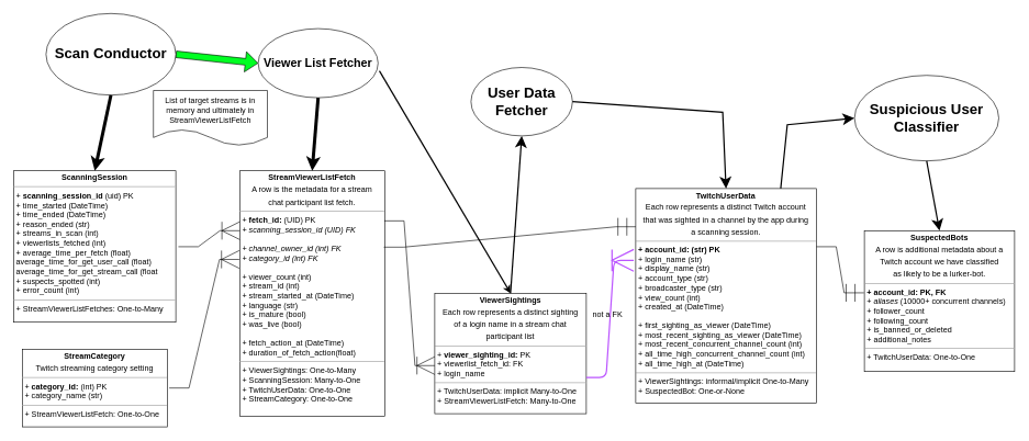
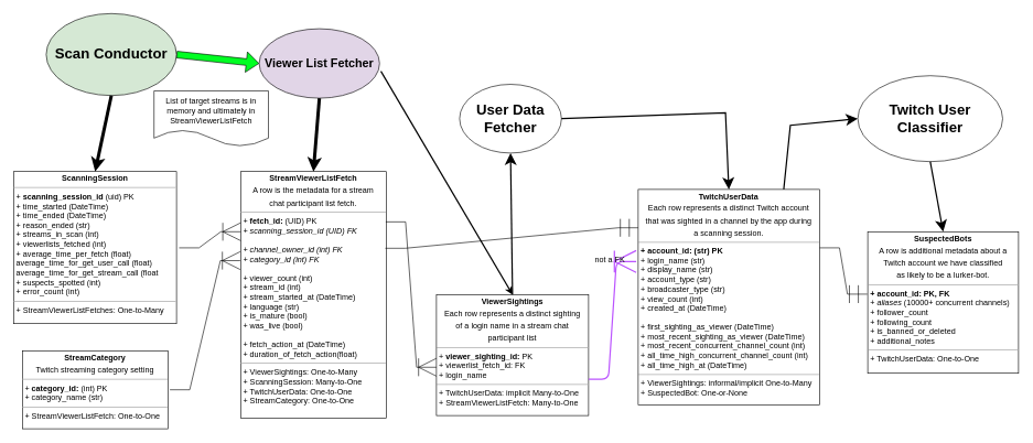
- <mxCell id="9" value="&lt;font style=&quot;font-size: 22px;&quot;&gt;&lt;b&gt;Scan Conductor&lt;br&gt;&lt;/b&gt;&lt;/font&gt;" style="ellipse;whiteSpace=wrap;html=1;" parent="1" vertex="1"><mxGeometry x="69" y="20" width="197" height="124" as="geometry" /></mxCell>
+ <mxCell id="9" value="&lt;font style=&quot;font-size: 22px;&quot;&gt;&lt;b&gt;Scan Conductor&lt;br&gt;&lt;/b&gt;&lt;/font&gt;" style="ellipse;whiteSpace=wrap;html=1;fillColor=#d5e8d4;" parent="1" vertex="1"><mxGeometry x="69" y="20" width="197" height="124" as="geometry" /></mxCell>
- <mxCell id="19" value="&lt;font style=&quot;font-size: 18px;&quot;&gt;&lt;b&gt;Viewer List Fetcher&lt;br&gt;&lt;/b&gt;&lt;/font&gt;" style="ellipse;whiteSpace=wrap;html=1;" vertex="1" parent="1"><mxGeometry x="391" y="43" width="182" height="105" as="geometry" /></mxCell>
+ <mxCell id="19" value="&lt;font style=&quot;font-size: 18px;&quot;&gt;&lt;b&gt;Viewer List Fetcher&lt;br&gt;&lt;/b&gt;&lt;/font&gt;" style="ellipse;whiteSpace=wrap;html=1;fillColor=#e1d5e7;" vertex="1" parent="1"><mxGeometry x="391" y="43" width="182" height="105" as="geometry" /></mxCell>
- <mxCell id="6" value="&lt;font style=&quot;font-size: 22px;&quot;&gt;&lt;b&gt;User Data Fetcher&lt;br&gt;&lt;/b&gt;&lt;/font&gt;" style="ellipse;whiteSpace=wrap;html=1;" parent="1" vertex="1"><mxGeometry x="714" y="102" width="154" height="104" as="geometry" /></mxCell>
+ <mxCell id="6" value="&lt;font style=&quot;font-size: 22px;&quot;&gt;&lt;b&gt;User Data Fetcher&lt;br&gt;&lt;/b&gt;&lt;/font&gt;" style="ellipse;whiteSpace=wrap;html=1;" parent="1" vertex="1"><mxGeometry x="694" y="127" width="154" height="104" as="geometry" /></mxCell>
- <mxCell id="10" value="&lt;font style=&quot;font-size: 22px;&quot;&gt;&lt;b&gt;Suspicious User Classifier&lt;br&gt;&lt;/b&gt;&lt;/font&gt;" style="ellipse;whiteSpace=wrap;html=1;" parent="1" vertex="1"><mxGeometry x="1296" y="114" width="219" height="130" as="geometry" /></mxCell>
+ <mxCell id="10" value="&lt;font style=&quot;font-size: 22px;&quot;&gt;&lt;b&gt;Twitch User Classifier&lt;br&gt;&lt;/b&gt;&lt;/font&gt;" style="ellipse;whiteSpace=wrap;html=1;" parent="1" vertex="1"><mxGeometry x="1296" y="114" width="219" height="130" as="geometry" /></mxCell>
- <mxCell id="27" value="not a FK" style="text;html=1;align=center;verticalAlign=middle;resizable=0;points=[];autosize=1;strokeColor=none;fillColor=none;" vertex="1" parent="1"><mxGeometry x="889" y="465" width="63" height="26" as="geometry" /></mxCell>
+ <mxCell id="27" value="not a FK" style="text;html=1;align=center;verticalAlign=middle;resizable=0;points=[];autosize=1;strokeColor=none;fillColor=none;" vertex="1" parent="1"><mxGeometry x="889" y="380" width="63" height="26" as="geometry" /></mxCell>
